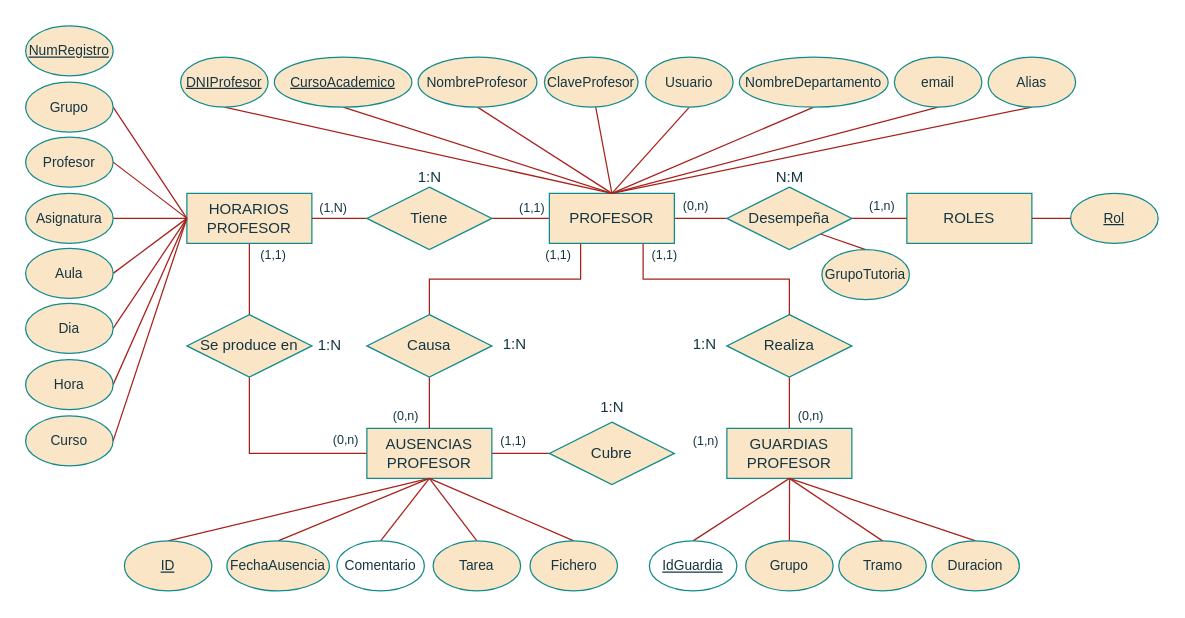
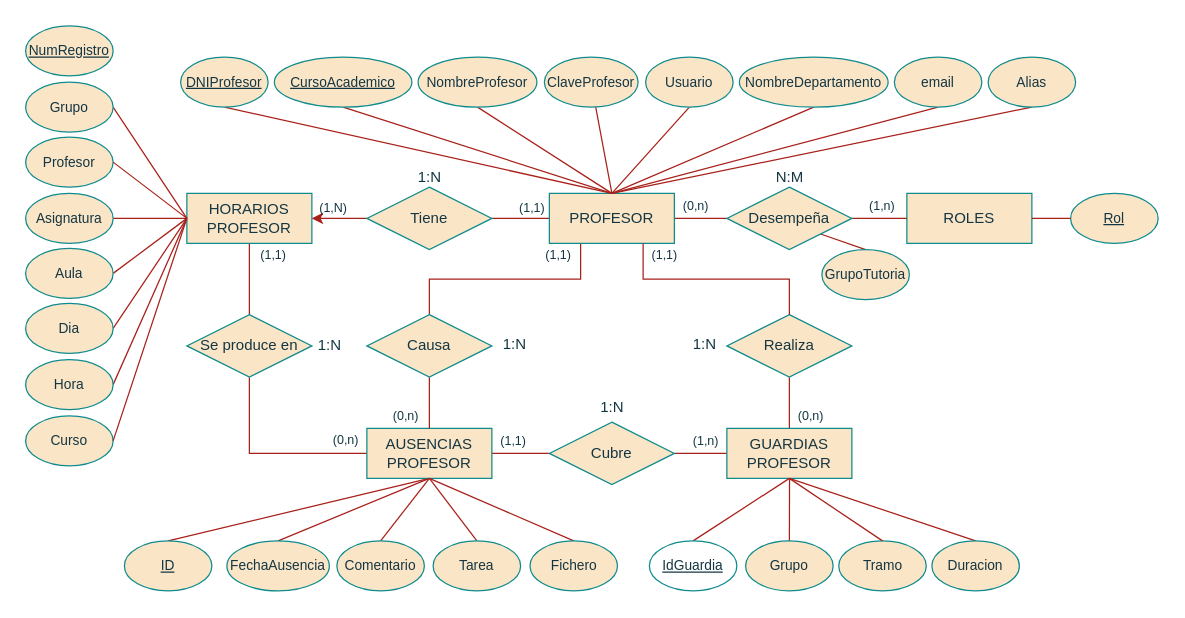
- <mxCell id="40" value="" style="rounded=0;orthogonalLoop=1;jettySize=auto;html=1;endArrow=none;startFill=0;labelBackgroundColor=none;strokeColor=#A8201A;fontColor=default;" parent="1" source="41" target="8" edge="1"><mxGeometry relative="1" as="geometry" /></mxCell>
+ <mxCell id="40" value="" style="rounded=0;orthogonalLoop=1;jettySize=auto;html=1;endArrow=classic;startFill=0;labelBackgroundColor=none;strokeColor=#A8201A;fontColor=default;" parent="1" source="41" target="8" edge="1"><mxGeometry relative="1" as="geometry" /></mxCell>
+ <mxCell id="10" value="" style="edgeStyle=orthogonalEdgeStyle;rounded=0;orthogonalLoop=1;jettySize=auto;html=1;endArrow=none;endFill=1;startFill=0;labelBackgroundColor=none;strokeColor=#A8201A;fontColor=default;" parent="1" source="11" target="35" edge="1"><mxGeometry relative="1" as="geometry" /></mxCell>
- <mxCell id="72" value="Comentario" style="ellipse;whiteSpace=wrap;html=1;fontSize=11;labelBackgroundColor=none;fillColor=#ffffff;strokeColor=#0F8B8D;fontColor=#143642;rounded=0;" parent="1" vertex="1"><mxGeometry x="269" y="432" width="70" height="40" as="geometry" /></mxCell>
+ <mxCell id="72" value="Comentario" style="ellipse;whiteSpace=wrap;html=1;fontSize=11;labelBackgroundColor=none;fillColor=#FAE5C7;strokeColor=#0F8B8D;fontColor=#143642;rounded=0;" parent="1" vertex="1"><mxGeometry x="269" y="432" width="70" height="40" as="geometry" /></mxCell>
